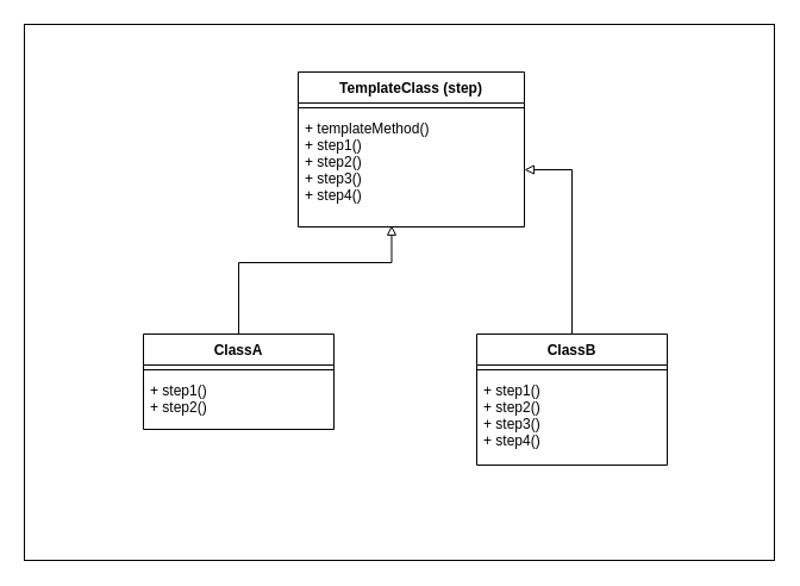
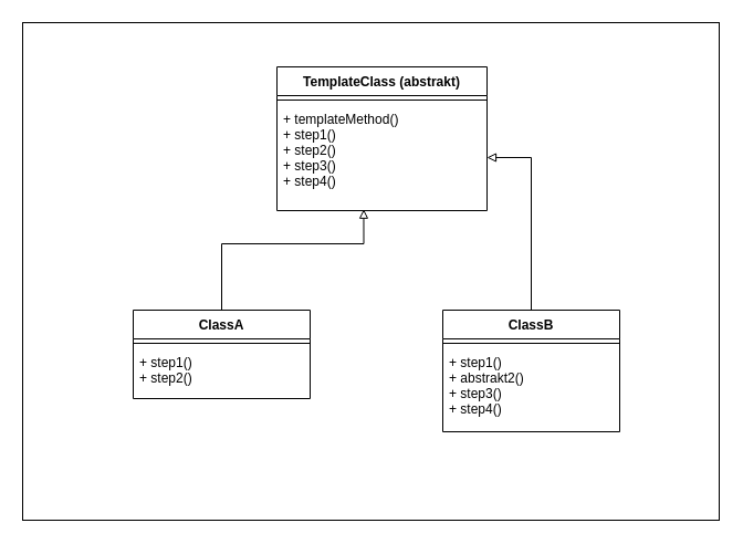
- <mxCell id="3" value="TemplateClass (step)" style="swimlane;fontStyle=1;align=center;verticalAlign=top;childLayout=stackLayout;horizontal=1;startSize=26;horizontalStack=0;resizeParent=1;resizeParentMax=0;resizeLast=0;collapsible=1;marginBottom=0;" vertex="1" parent="1"><mxGeometry x="250" y="60" width="190" height="130" as="geometry" /></mxCell>
+ <mxCell id="3" value="TemplateClass (abstrakt)" style="swimlane;fontStyle=1;align=center;verticalAlign=top;childLayout=stackLayout;horizontal=1;startSize=26;horizontalStack=0;resizeParent=1;resizeParentMax=0;resizeLast=0;collapsible=1;marginBottom=0;" vertex="1" parent="1"><mxGeometry x="250" y="60" width="190" height="130" as="geometry" /></mxCell>
- <mxCell id="13" value="+ step1()&#10;+ step2()&#10;+ step3()&#10;+ step4()" style="text;strokeColor=none;fillColor=none;align=left;verticalAlign=top;spacingLeft=4;spacingRight=4;overflow=hidden;rotatable=0;points=[[0,0.5],[1,0.5]];portConstraint=eastwest;" vertex="1" parent="11"><mxGeometry y="34" width="160" height="76" as="geometry" /></mxCell>
+ <mxCell id="13" value="+ step1()&#10;+ abstrakt2()&#10;+ step3()&#10;+ step4()" style="text;strokeColor=none;fillColor=none;align=left;verticalAlign=top;spacingLeft=4;spacingRight=4;overflow=hidden;rotatable=0;points=[[0,0.5],[1,0.5]];portConstraint=eastwest;" vertex="1" parent="11"><mxGeometry y="34" width="160" height="76" as="geometry" /></mxCell>
